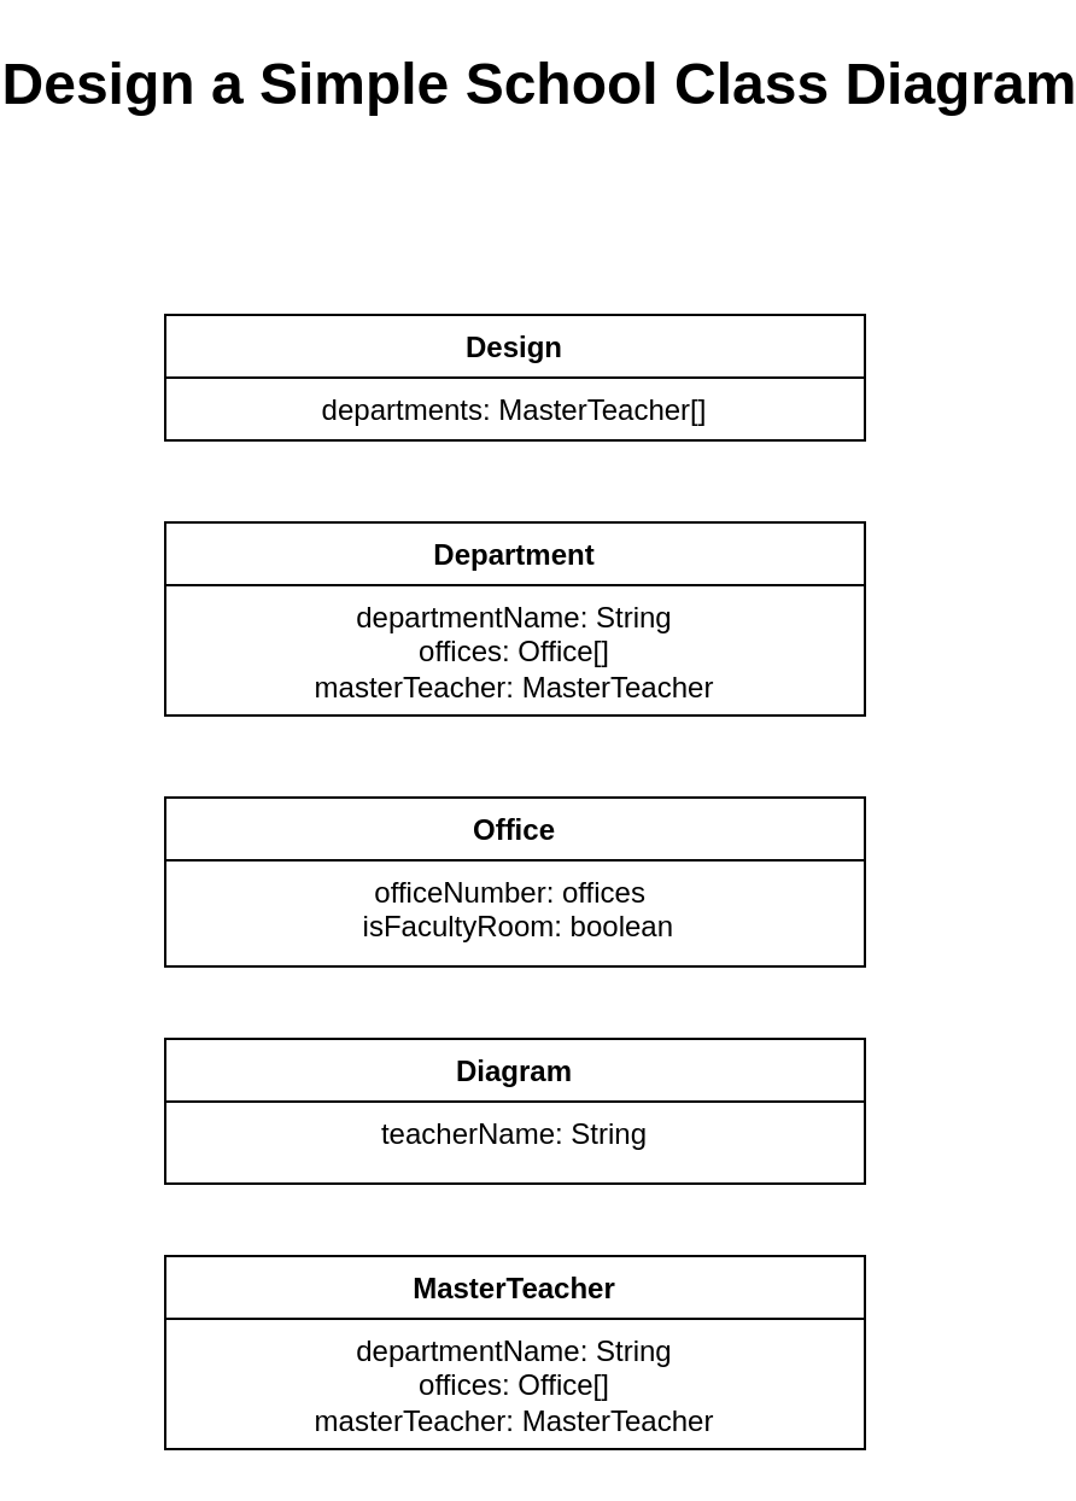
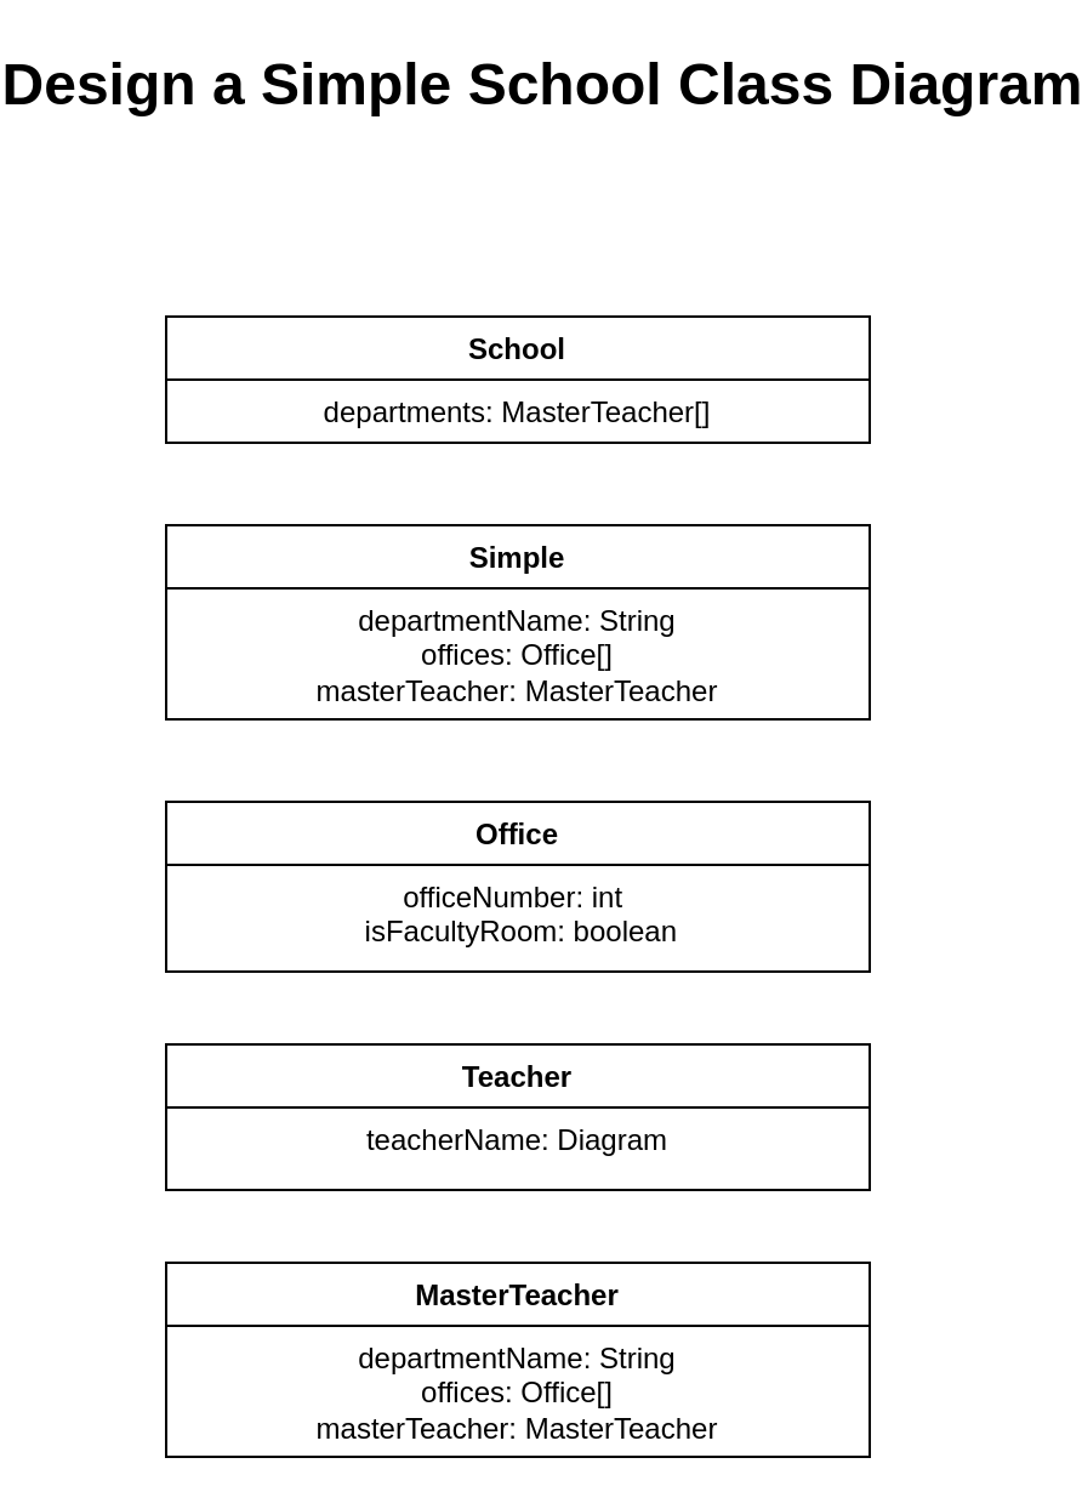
- <mxCell id="2" value="Design              " style="swimlane;fontStyle=1;align=center;verticalAlign=top;childLayout=stackLayout;horizontal=1;startSize=26;horizontalStack=0;resizeParent=1;resizeParentMax=0;resizeLast=0;collapsible=1;marginBottom=0;whiteSpace=wrap;html=1;" vertex="1" parent="1"><mxGeometry x="20" y="130" width="290" height="52" as="geometry"><mxRectangle x="280" y="54" width="80" height="30" as="alternateBounds" /></mxGeometry></mxCell>
+ <mxCell id="2" value="School              " style="swimlane;fontStyle=1;align=center;verticalAlign=top;childLayout=stackLayout;horizontal=1;startSize=26;horizontalStack=0;resizeParent=1;resizeParentMax=0;resizeLast=0;collapsible=1;marginBottom=0;whiteSpace=wrap;html=1;" vertex="1" parent="1"><mxGeometry x="20" y="130" width="290" height="52" as="geometry"><mxRectangle x="280" y="54" width="80" height="30" as="alternateBounds" /></mxGeometry></mxCell>
- <mxCell id="4" value="Department            " style="swimlane;fontStyle=1;align=center;verticalAlign=top;childLayout=stackLayout;horizontal=1;startSize=26;horizontalStack=0;resizeParent=1;resizeParentMax=0;resizeLast=0;collapsible=1;marginBottom=0;whiteSpace=wrap;html=1;" vertex="1" parent="1"><mxGeometry x="20" y="216" width="290" height="80" as="geometry"><mxRectangle x="280" y="54" width="80" height="30" as="alternateBounds" /></mxGeometry></mxCell>
+ <mxCell id="4" value="Simple            " style="swimlane;fontStyle=1;align=center;verticalAlign=top;childLayout=stackLayout;horizontal=1;startSize=26;horizontalStack=0;resizeParent=1;resizeParentMax=0;resizeLast=0;collapsible=1;marginBottom=0;whiteSpace=wrap;html=1;" vertex="1" parent="1"><mxGeometry x="20" y="216" width="290" height="80" as="geometry"><mxRectangle x="280" y="54" width="80" height="30" as="alternateBounds" /></mxGeometry></mxCell>
- <mxCell id="8" value=" officeNumber: offices&amp;nbsp;&lt;br&gt;&amp;nbsp;isFacultyRoom: boolean  " style="text;strokeColor=none;fillColor=none;align=center;verticalAlign=top;spacingLeft=4;spacingRight=4;overflow=hidden;rotatable=0;points=[[0,0.5],[1,0.5]];portConstraint=eastwest;whiteSpace=wrap;html=1;" vertex="1" parent="7"><mxGeometry y="26" width="290" height="44" as="geometry" /></mxCell>
+ <mxCell id="8" value=" officeNumber: int&amp;nbsp;&lt;br&gt;&amp;nbsp;isFacultyRoom: boolean  " style="text;strokeColor=none;fillColor=none;align=center;verticalAlign=top;spacingLeft=4;spacingRight=4;overflow=hidden;rotatable=0;points=[[0,0.5],[1,0.5]];portConstraint=eastwest;whiteSpace=wrap;html=1;" vertex="1" parent="7"><mxGeometry y="26" width="290" height="44" as="geometry" /></mxCell>
- <mxCell id="9" value="Diagram              " style="swimlane;fontStyle=1;align=center;verticalAlign=top;childLayout=stackLayout;horizontal=1;startSize=26;horizontalStack=0;resizeParent=1;resizeParentMax=0;resizeLast=0;collapsible=1;marginBottom=0;whiteSpace=wrap;html=1;" vertex="1" parent="1"><mxGeometry x="20" y="430" width="290" height="60" as="geometry"><mxRectangle x="280" y="54" width="80" height="30" as="alternateBounds" /></mxGeometry></mxCell>
+ <mxCell id="9" value="Teacher              " style="swimlane;fontStyle=1;align=center;verticalAlign=top;childLayout=stackLayout;horizontal=1;startSize=26;horizontalStack=0;resizeParent=1;resizeParentMax=0;resizeLast=0;collapsible=1;marginBottom=0;whiteSpace=wrap;html=1;" vertex="1" parent="1"><mxGeometry x="20" y="430" width="290" height="60" as="geometry"><mxRectangle x="280" y="54" width="80" height="30" as="alternateBounds" /></mxGeometry></mxCell>
- <mxCell id="10" value="teacherName: String" style="text;strokeColor=none;fillColor=none;align=center;verticalAlign=top;spacingLeft=4;spacingRight=4;overflow=hidden;rotatable=0;points=[[0,0.5],[1,0.5]];portConstraint=eastwest;whiteSpace=wrap;html=1;" vertex="1" parent="9"><mxGeometry y="26" width="290" height="34" as="geometry" /></mxCell>
+ <mxCell id="10" value="teacherName: Diagram" style="text;strokeColor=none;fillColor=none;align=center;verticalAlign=top;spacingLeft=4;spacingRight=4;overflow=hidden;rotatable=0;points=[[0,0.5],[1,0.5]];portConstraint=eastwest;whiteSpace=wrap;html=1;" vertex="1" parent="9"><mxGeometry y="26" width="290" height="34" as="geometry" /></mxCell>
